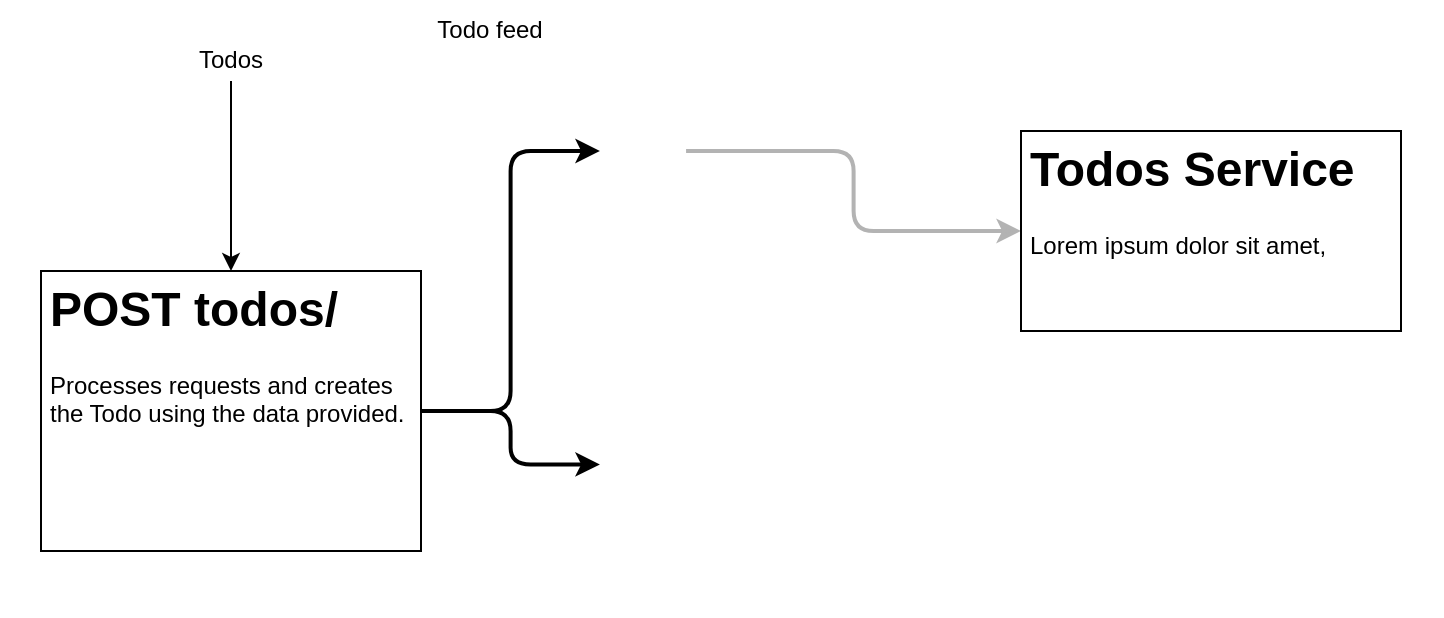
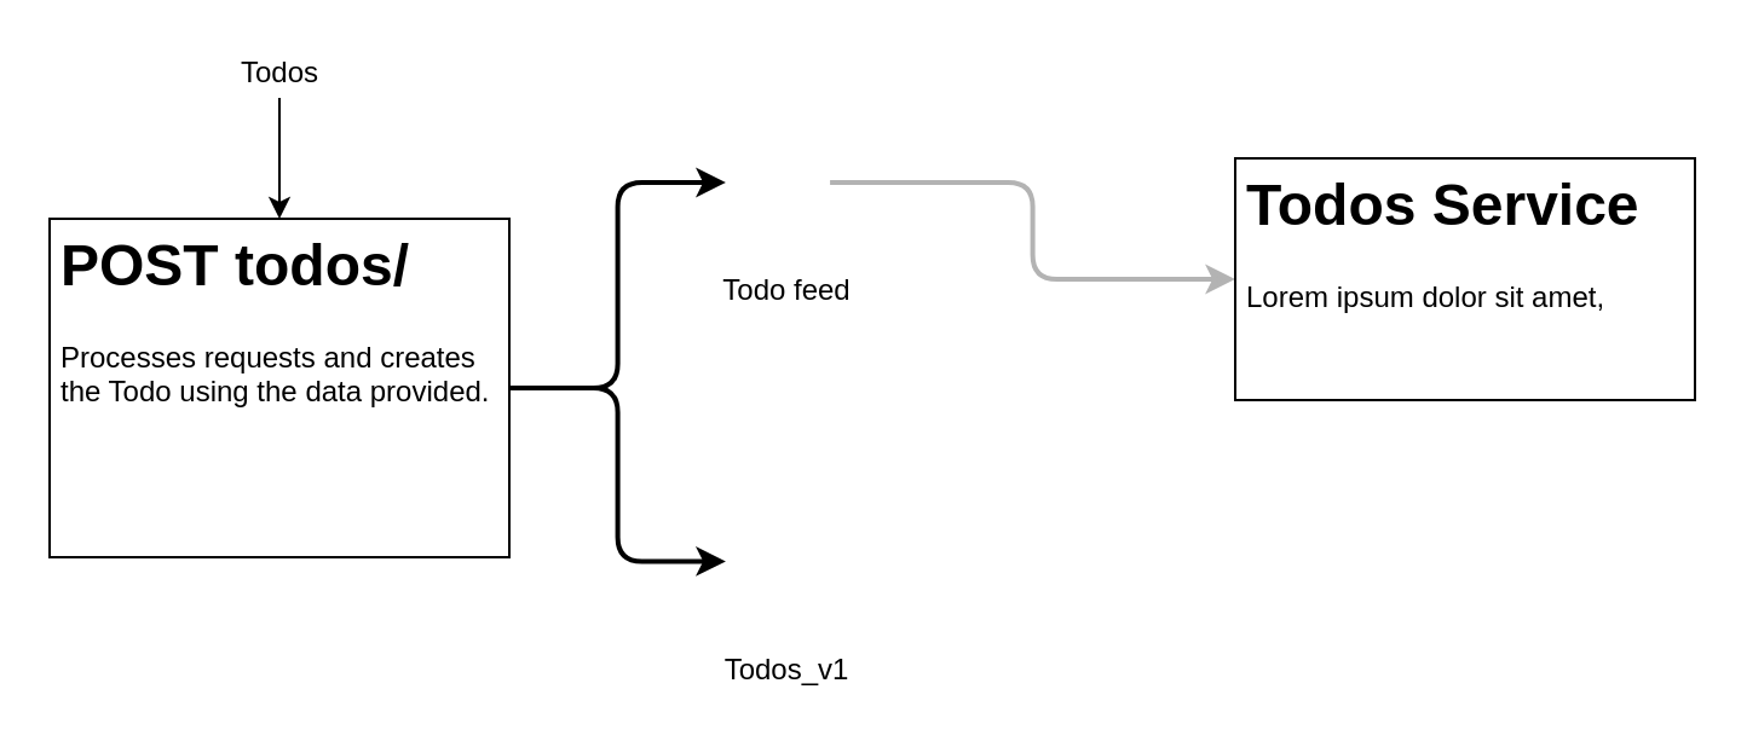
- <mxCell id="9" value="Todo feed" style="text;html=1;strokeColor=none;fillColor=none;align=center;verticalAlign=middle;whiteSpace=wrap;rounded=0;" vertex="1" parent="1"><mxGeometry x="206" y="5" width="78" height="20" as="geometry" /></mxCell>
+ <mxCell id="9" value="Todo feed" style="text;html=1;strokeColor=none;fillColor=none;align=center;verticalAlign=middle;whiteSpace=wrap;rounded=0;" vertex="1" parent="1"><mxGeometry x="286" y="110" width="78" height="20" as="geometry" /></mxCell>
- <mxCell id="4" value="&lt;h1&gt;POST todos/&lt;/h1&gt;&lt;p&gt;Processes requests and creates the Todo using the data provided.&lt;/p&gt;&lt;p&gt;&lt;br&gt;&lt;/p&gt;" style="text;html=1;spacing=5;spacingTop=-20;whiteSpace=wrap;overflow=hidden;rounded=0;fillColor=#ffffff;strokeColor=#000000;" vertex="1" parent="1"><mxGeometry x="20" y="135" width="190" height="140" as="geometry" /></mxCell>
+ <mxCell id="4" value="&lt;h1&gt;POST todos/&lt;/h1&gt;&lt;p&gt;Processes requests and creates the Todo using the data provided.&lt;/p&gt;&lt;p&gt;&lt;br&gt;&lt;/p&gt;" style="text;html=1;spacing=5;spacingTop=-20;whiteSpace=wrap;overflow=hidden;rounded=0;fillColor=#ffffff;strokeColor=#000000;" vertex="1" parent="1"><mxGeometry x="20" y="90" width="190" height="140" as="geometry" /></mxCell>
+ <mxCell id="11" value="Todos_v1" style="text;html=1;strokeColor=none;fillColor=none;align=center;verticalAlign=middle;whiteSpace=wrap;rounded=0;" vertex="1" parent="1"><mxGeometry x="305" y="266.77" width="40" height="20" as="geometry" /></mxCell>
